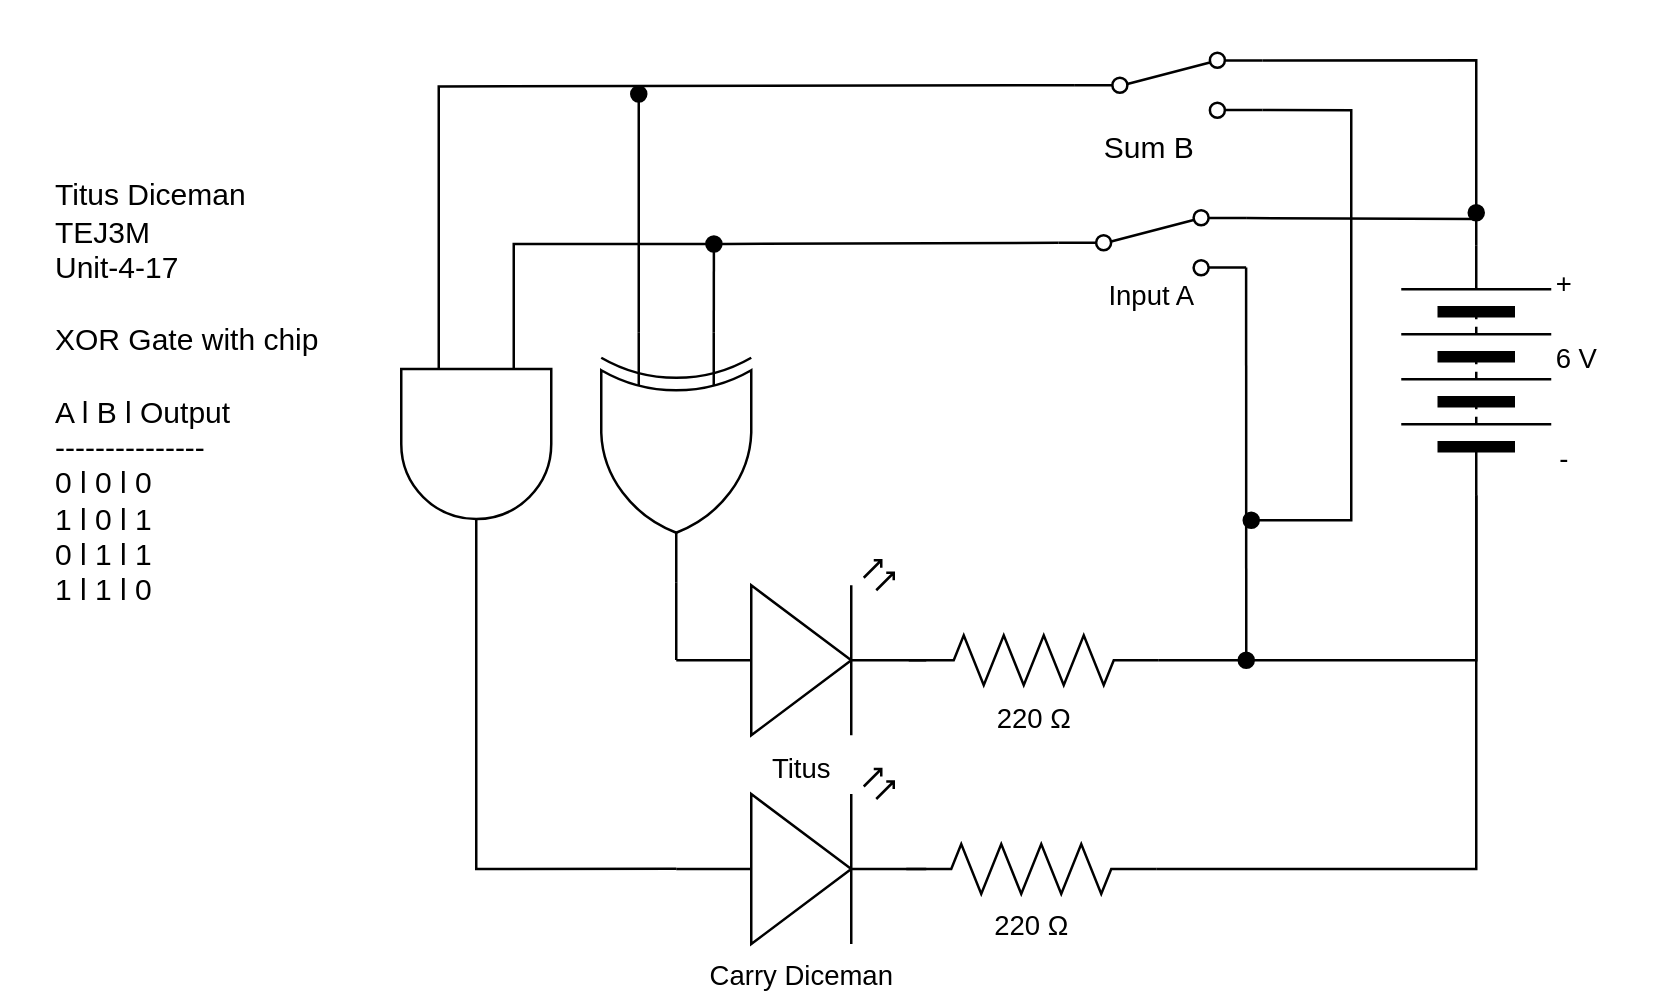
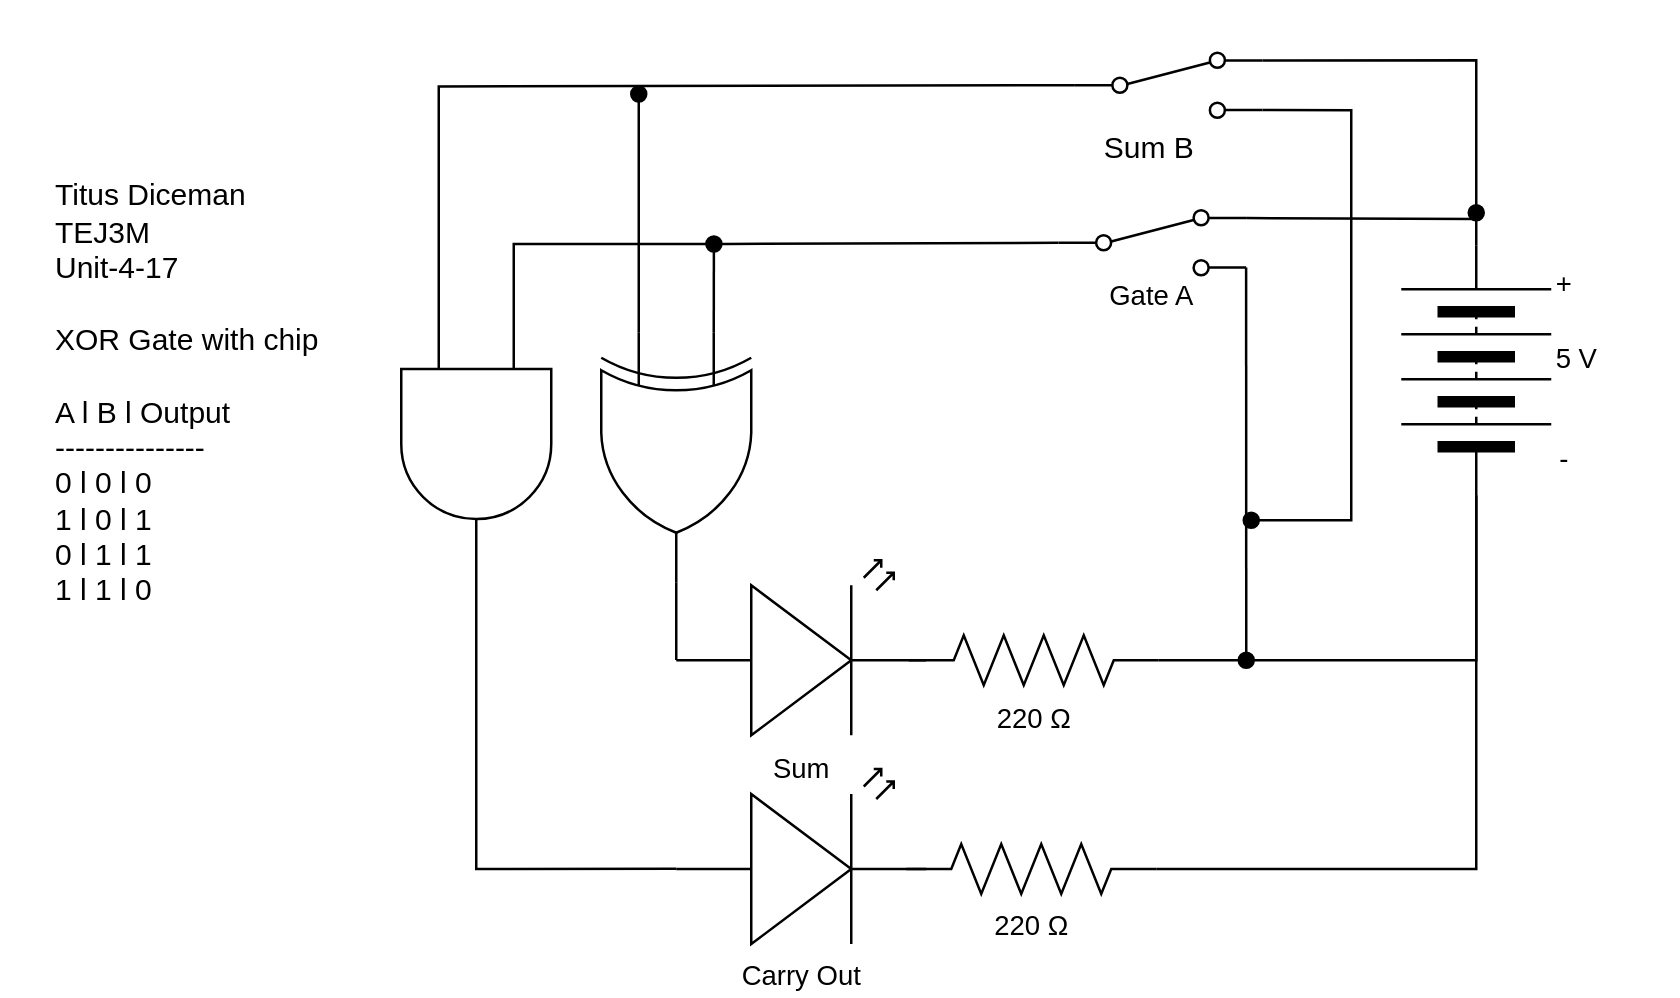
- <mxCell id="14" value="Input A" style="text;html=1;align=center;verticalAlign=middle;resizable=0;points=[];autosize=1;strokeColor=none;fillColor=none;fontSize=11;fontFamily=Helvetica;fontColor=default;" parent="1" vertex="1"><mxGeometry x="430.45" y="102.5" width="60" height="30" as="geometry" /></mxCell>
+ <mxCell id="14" value="Gate A" style="text;html=1;align=center;verticalAlign=middle;resizable=0;points=[];autosize=1;strokeColor=none;fillColor=none;fontSize=11;fontFamily=Helvetica;fontColor=default;" parent="1" vertex="1"><mxGeometry x="430.45" y="102.5" width="60" height="30" as="geometry" /></mxCell>
- <mxCell id="13" value="6 V" style="text;html=1;align=center;verticalAlign=middle;resizable=0;points=[];autosize=1;strokeColor=none;fillColor=none;fontSize=11;fontFamily=Helvetica;fontColor=default;" parent="1" vertex="1"><mxGeometry x="610" y="127.5" width="40" height="30" as="geometry" /></mxCell>
+ <mxCell id="13" value="5 V" style="text;html=1;align=center;verticalAlign=middle;resizable=0;points=[];autosize=1;strokeColor=none;fillColor=none;fontSize=11;fontFamily=Helvetica;fontColor=default;" parent="1" vertex="1"><mxGeometry x="610" y="127.5" width="40" height="30" as="geometry" /></mxCell>
- <mxCell id="7" value="Titus" style="verticalLabelPosition=bottom;shadow=0;dashed=0;align=center;html=1;verticalAlign=top;shape=mxgraph.electrical.opto_electronics.led_2;pointerEvents=1;fontFamily=Helvetica;fontSize=11;fontColor=default;" parent="1" vertex="1"><mxGeometry x="270" y="223.5" width="100" height="70" as="geometry" /></mxCell>
+ <mxCell id="7" value="Sum" style="verticalLabelPosition=bottom;shadow=0;dashed=0;align=center;html=1;verticalAlign=top;shape=mxgraph.electrical.opto_electronics.led_2;pointerEvents=1;fontFamily=Helvetica;fontSize=11;fontColor=default;" parent="1" vertex="1"><mxGeometry x="270" y="223.5" width="100" height="70" as="geometry" /></mxCell>
- <mxCell id="23" value="Carry Diceman" style="verticalLabelPosition=bottom;shadow=0;dashed=0;align=center;html=1;verticalAlign=top;shape=mxgraph.electrical.opto_electronics.led_2;pointerEvents=1;fontFamily=Helvetica;fontSize=11;fontColor=default;" vertex="1" parent="1"><mxGeometry x="270" y="307" width="100" height="70" as="geometry" /></mxCell>
+ <mxCell id="23" value="Carry Out" style="verticalLabelPosition=bottom;shadow=0;dashed=0;align=center;html=1;verticalAlign=top;shape=mxgraph.electrical.opto_electronics.led_2;pointerEvents=1;fontFamily=Helvetica;fontSize=11;fontColor=default;" vertex="1" parent="1"><mxGeometry x="270" y="307" width="100" height="70" as="geometry" /></mxCell>
